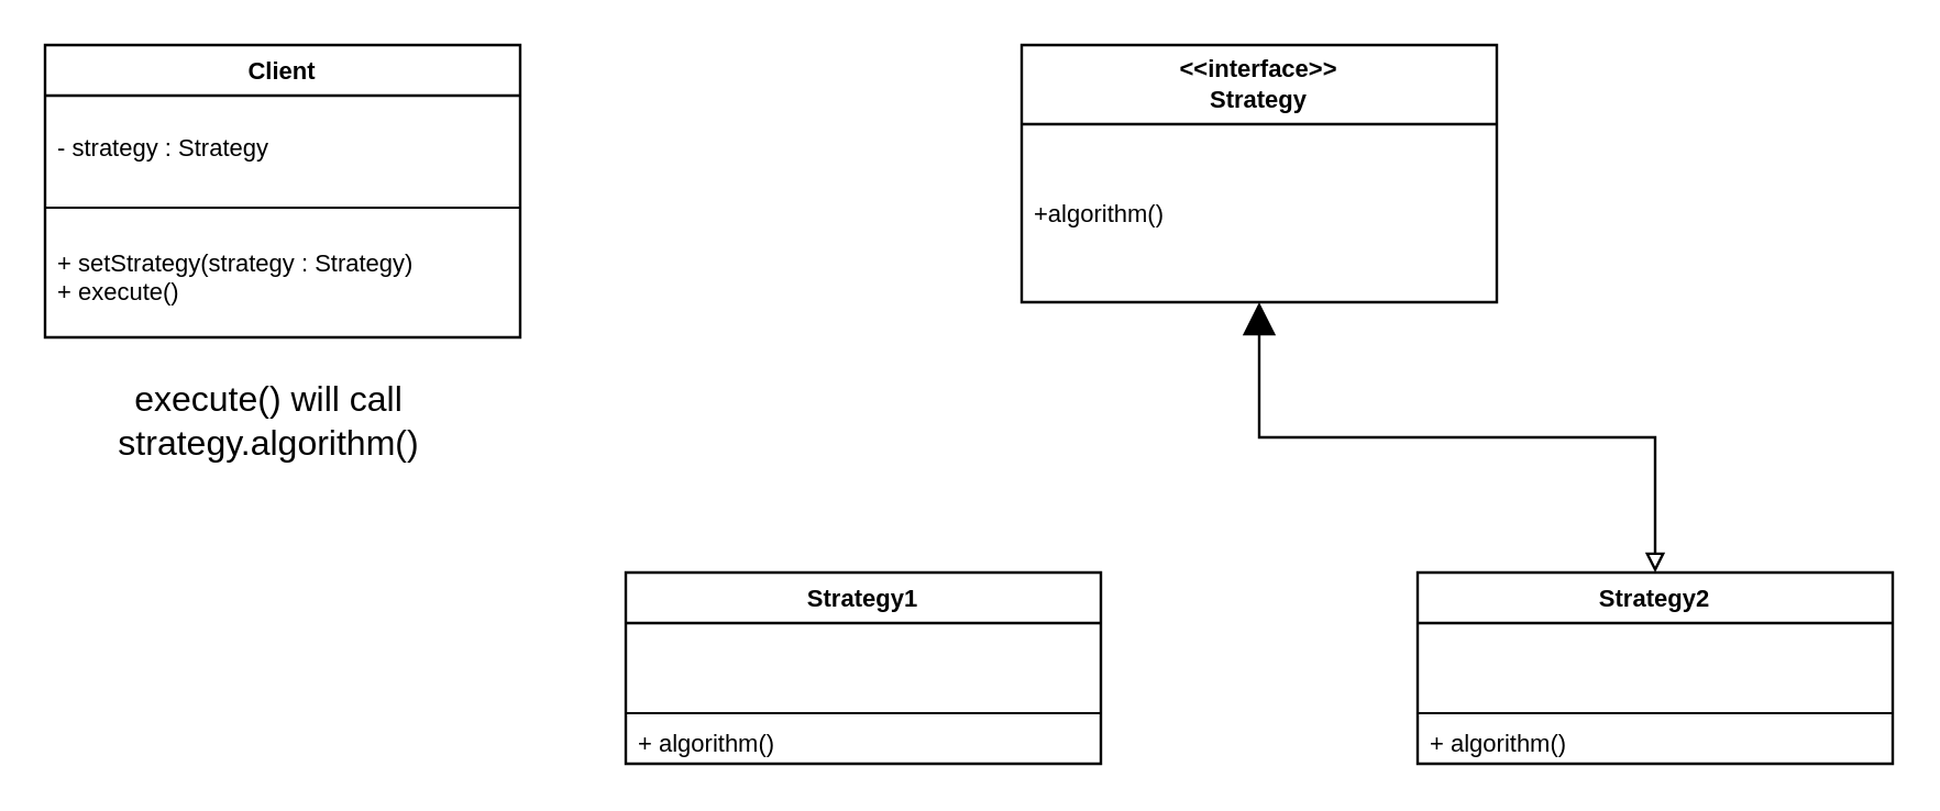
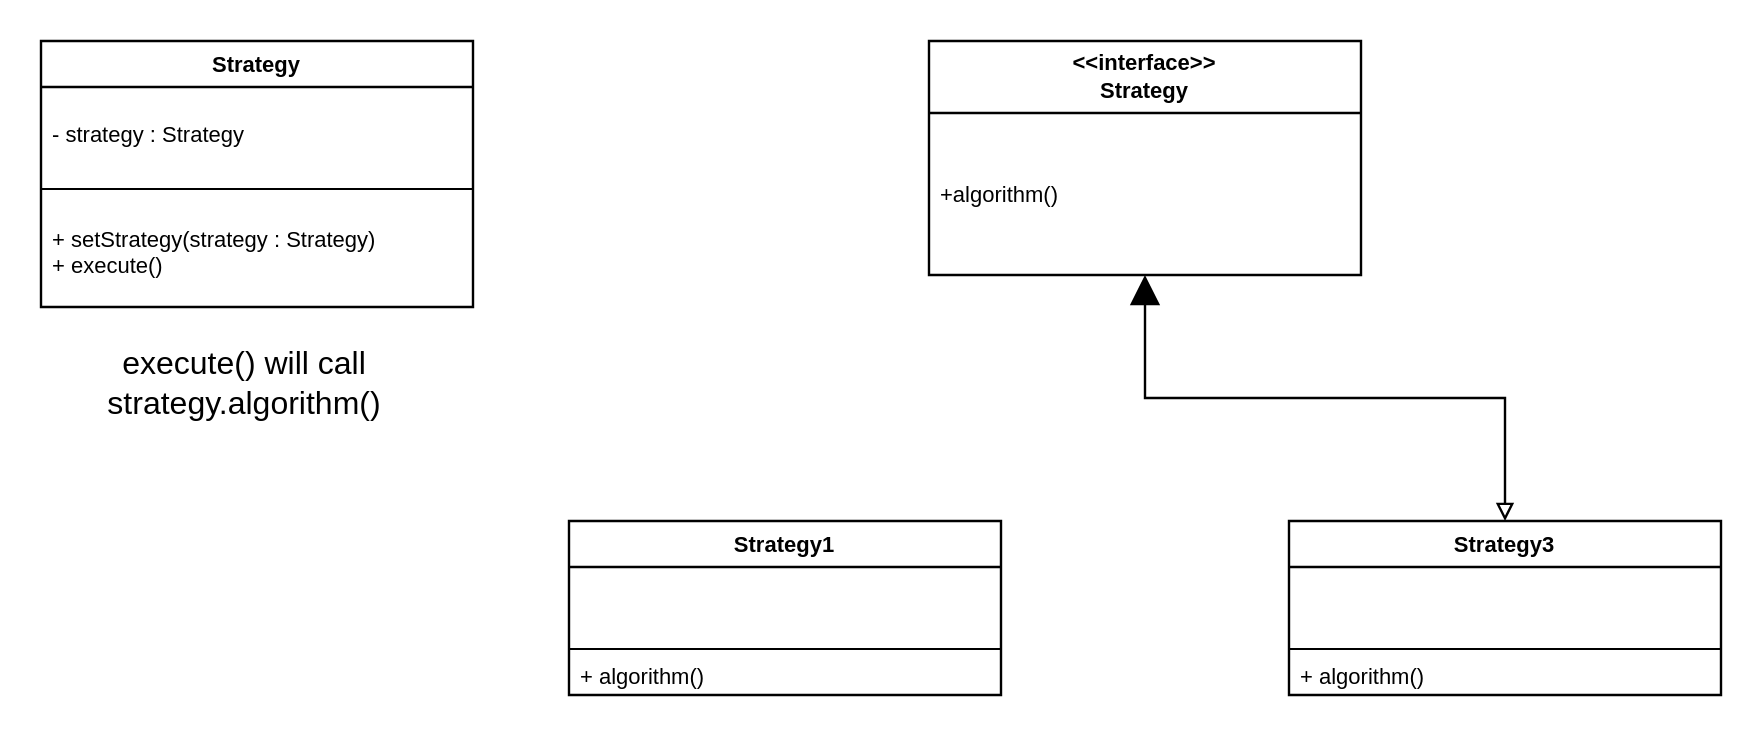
- <mxCell id="2" value="Client" style="html=1;whiteSpace=wrap;swimlane;childLayout=stackLayout;horizontal=1;startSize=26;horizontalStack=0;resizeParent=1;resizeParentMax=0;resizeLast=0;collapsible=1;marginBottom=0;swimlaneFillColor=#ffffff;startSize=23;fontSize=11;fontColor=#000000;spacing=0;strokeOpacity=100;strokeWidth=1.2;" vertex="1" parent="1"><mxGeometry x="20" y="20" width="216" height="133" as="geometry" /></mxCell>
+ <mxCell id="2" value="Strategy" style="html=1;whiteSpace=wrap;swimlane;childLayout=stackLayout;horizontal=1;startSize=26;horizontalStack=0;resizeParent=1;resizeParentMax=0;resizeLast=0;collapsible=1;marginBottom=0;swimlaneFillColor=#ffffff;startSize=23;fontSize=11;fontColor=#000000;spacing=0;strokeOpacity=100;strokeWidth=1.2;" vertex="1" parent="1"><mxGeometry x="20" y="20" width="216" height="133" as="geometry" /></mxCell>
- <mxCell id="10" value="Strategy2" style="html=1;whiteSpace=wrap;swimlane;childLayout=stackLayout;horizontal=1;startSize=26;horizontalStack=0;resizeParent=1;resizeParentMax=0;resizeLast=0;collapsible=1;marginBottom=0;swimlaneFillColor=#ffffff;startSize=23;fontSize=11;fontColor=#000000;spacing=0;strokeOpacity=100;strokeWidth=1.2;" vertex="1" parent="1"><mxGeometry x="644" y="260" width="216" height="87" as="geometry" /></mxCell>
+ <mxCell id="10" value="Strategy3" style="html=1;whiteSpace=wrap;swimlane;childLayout=stackLayout;horizontal=1;startSize=26;horizontalStack=0;resizeParent=1;resizeParentMax=0;resizeLast=0;collapsible=1;marginBottom=0;swimlaneFillColor=#ffffff;startSize=23;fontSize=11;fontColor=#000000;spacing=0;strokeOpacity=100;strokeWidth=1.2;" vertex="1" parent="1"><mxGeometry x="644" y="260" width="216" height="87" as="geometry" /></mxCell>
